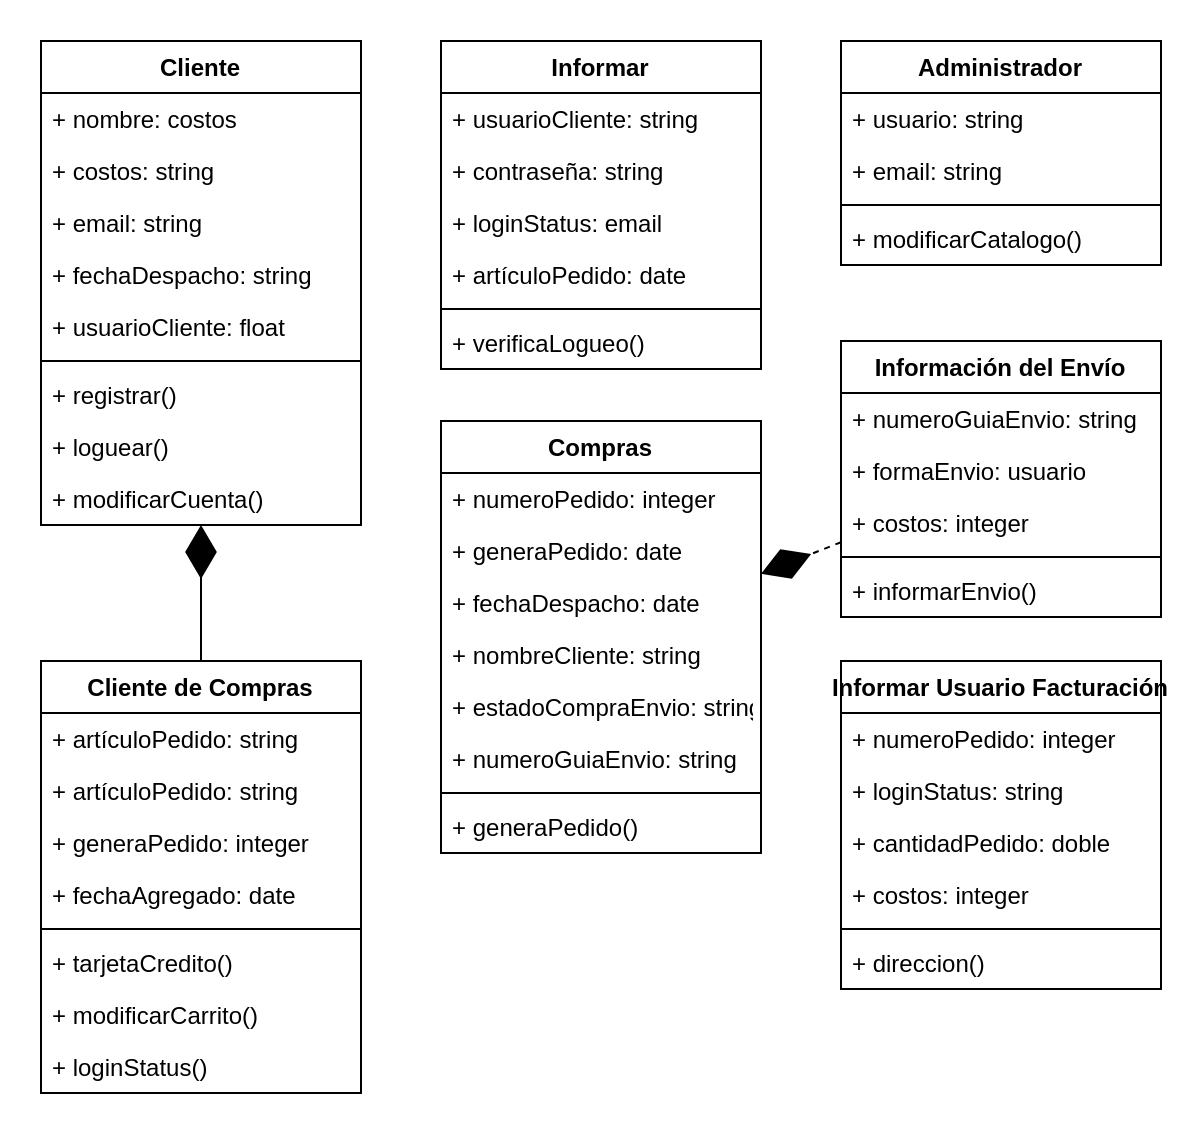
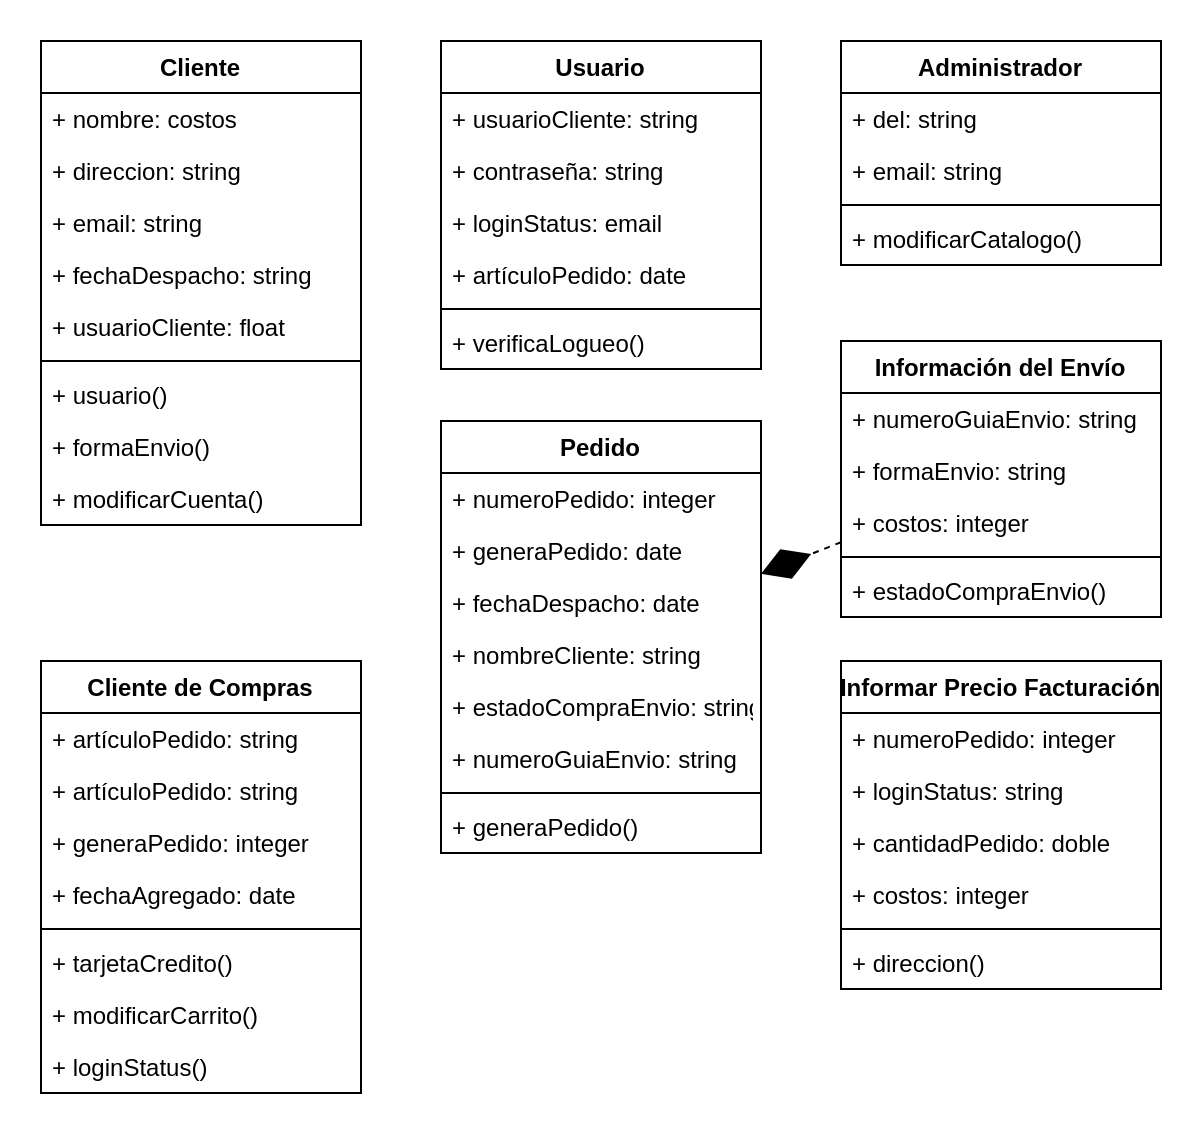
- <mxCell id="2" value="Informar" style="swimlane;fontStyle=1;align=center;verticalAlign=top;childLayout=stackLayout;horizontal=1;startSize=26;horizontalStack=0;resizeParent=1;resizeParentMax=0;resizeLast=0;collapsible=1;marginBottom=0;" vertex="1" parent="1"><mxGeometry x="220" y="20" width="160" height="164" as="geometry" /></mxCell>
+ <mxCell id="2" value="Usuario" style="swimlane;fontStyle=1;align=center;verticalAlign=top;childLayout=stackLayout;horizontal=1;startSize=26;horizontalStack=0;resizeParent=1;resizeParentMax=0;resizeLast=0;collapsible=1;marginBottom=0;" vertex="1" parent="1"><mxGeometry x="220" y="20" width="160" height="164" as="geometry" /></mxCell>
- <mxCell id="20" value="+ usuario: string" style="text;strokeColor=none;fillColor=none;align=left;verticalAlign=top;spacingLeft=4;spacingRight=4;overflow=hidden;rotatable=0;points=[[0,0.5],[1,0.5]];portConstraint=eastwest;" vertex="1" parent="19"><mxGeometry y="26" width="160" height="26" as="geometry" /></mxCell>
+ <mxCell id="20" value="+ del: string" style="text;strokeColor=none;fillColor=none;align=left;verticalAlign=top;spacingLeft=4;spacingRight=4;overflow=hidden;rotatable=0;points=[[0,0.5],[1,0.5]];portConstraint=eastwest;" vertex="1" parent="19"><mxGeometry y="26" width="160" height="26" as="geometry" /></mxCell>
- <mxCell id="11" value="+ costos: string" style="text;strokeColor=none;fillColor=none;align=left;verticalAlign=top;spacingLeft=4;spacingRight=4;overflow=hidden;rotatable=0;points=[[0,0.5],[1,0.5]];portConstraint=eastwest;" vertex="1" parent="9"><mxGeometry y="52" width="160" height="26" as="geometry" /></mxCell>
+ <mxCell id="11" value="+ direccion: string" style="text;strokeColor=none;fillColor=none;align=left;verticalAlign=top;spacingLeft=4;spacingRight=4;overflow=hidden;rotatable=0;points=[[0,0.5],[1,0.5]];portConstraint=eastwest;" vertex="1" parent="9"><mxGeometry y="52" width="160" height="26" as="geometry" /></mxCell>
- <mxCell id="16" value="+ registrar()" style="text;strokeColor=none;fillColor=none;align=left;verticalAlign=top;spacingLeft=4;spacingRight=4;overflow=hidden;rotatable=0;points=[[0,0.5],[1,0.5]];portConstraint=eastwest;" vertex="1" parent="9"><mxGeometry y="164" width="160" height="26" as="geometry" /></mxCell>
+ <mxCell id="16" value="+ usuario()" style="text;strokeColor=none;fillColor=none;align=left;verticalAlign=top;spacingLeft=4;spacingRight=4;overflow=hidden;rotatable=0;points=[[0,0.5],[1,0.5]];portConstraint=eastwest;" vertex="1" parent="9"><mxGeometry y="164" width="160" height="26" as="geometry" /></mxCell>
- <mxCell id="17" value="+ loguear()" style="text;strokeColor=none;fillColor=none;align=left;verticalAlign=top;spacingLeft=4;spacingRight=4;overflow=hidden;rotatable=0;points=[[0,0.5],[1,0.5]];portConstraint=eastwest;" vertex="1" parent="9"><mxGeometry y="190" width="160" height="26" as="geometry" /></mxCell>
+ <mxCell id="17" value="+ formaEnvio()" style="text;strokeColor=none;fillColor=none;align=left;verticalAlign=top;spacingLeft=4;spacingRight=4;overflow=hidden;rotatable=0;points=[[0,0.5],[1,0.5]];portConstraint=eastwest;" vertex="1" parent="9"><mxGeometry y="190" width="160" height="26" as="geometry" /></mxCell>
- <mxCell id="24" value="Compras" style="swimlane;fontStyle=1;align=center;verticalAlign=top;childLayout=stackLayout;horizontal=1;startSize=26;horizontalStack=0;resizeParent=1;resizeParentMax=0;resizeLast=0;collapsible=1;marginBottom=0;" vertex="1" parent="1"><mxGeometry x="220" y="210" width="160" height="216" as="geometry" /></mxCell>
+ <mxCell id="24" value="Pedido" style="swimlane;fontStyle=1;align=center;verticalAlign=top;childLayout=stackLayout;horizontal=1;startSize=26;horizontalStack=0;resizeParent=1;resizeParentMax=0;resizeLast=0;collapsible=1;marginBottom=0;" vertex="1" parent="1"><mxGeometry x="220" y="210" width="160" height="216" as="geometry" /></mxCell>
- <mxCell id="35" value="+ formaEnvio: usuario" style="text;strokeColor=none;fillColor=none;align=left;verticalAlign=top;spacingLeft=4;spacingRight=4;overflow=hidden;rotatable=0;points=[[0,0.5],[1,0.5]];portConstraint=eastwest;" vertex="1" parent="33"><mxGeometry y="52" width="160" height="26" as="geometry" /></mxCell>
+ <mxCell id="35" value="+ formaEnvio: string" style="text;strokeColor=none;fillColor=none;align=left;verticalAlign=top;spacingLeft=4;spacingRight=4;overflow=hidden;rotatable=0;points=[[0,0.5],[1,0.5]];portConstraint=eastwest;" vertex="1" parent="33"><mxGeometry y="52" width="160" height="26" as="geometry" /></mxCell>
- <mxCell id="38" value="+ informarEnvio()" style="text;strokeColor=none;fillColor=none;align=left;verticalAlign=top;spacingLeft=4;spacingRight=4;overflow=hidden;rotatable=0;points=[[0,0.5],[1,0.5]];portConstraint=eastwest;" vertex="1" parent="33"><mxGeometry y="112" width="160" height="26" as="geometry" /></mxCell>
+ <mxCell id="38" value="+ estadoCompraEnvio()" style="text;strokeColor=none;fillColor=none;align=left;verticalAlign=top;spacingLeft=4;spacingRight=4;overflow=hidden;rotatable=0;points=[[0,0.5],[1,0.5]];portConstraint=eastwest;" vertex="1" parent="33"><mxGeometry y="112" width="160" height="26" as="geometry" /></mxCell>
- <mxCell id="56" value="" style="endArrow=diamondThin;endFill=1;endSize=24;html=1;" edge="1" parent="1" source="47" target="9"><mxGeometry width="160" relative="1" as="geometry"><mxPoint x="-40" y="530" as="sourcePoint" /><mxPoint x="120" y="530" as="targetPoint" /></mxGeometry></mxCell>
- <mxCell id="40" value="Informar Usuario Facturación" style="swimlane;fontStyle=1;align=center;verticalAlign=top;childLayout=stackLayout;horizontal=1;startSize=26;horizontalStack=0;resizeParent=1;resizeParentMax=0;resizeLast=0;collapsible=1;marginBottom=0;" vertex="1" parent="1"><mxGeometry x="420" y="330" width="160" height="164" as="geometry" /></mxCell>
+ <mxCell id="40" value="Informar Precio Facturación" style="swimlane;fontStyle=1;align=center;verticalAlign=top;childLayout=stackLayout;horizontal=1;startSize=26;horizontalStack=0;resizeParent=1;resizeParentMax=0;resizeLast=0;collapsible=1;marginBottom=0;" vertex="1" parent="1"><mxGeometry x="420" y="330" width="160" height="164" as="geometry" /></mxCell>
